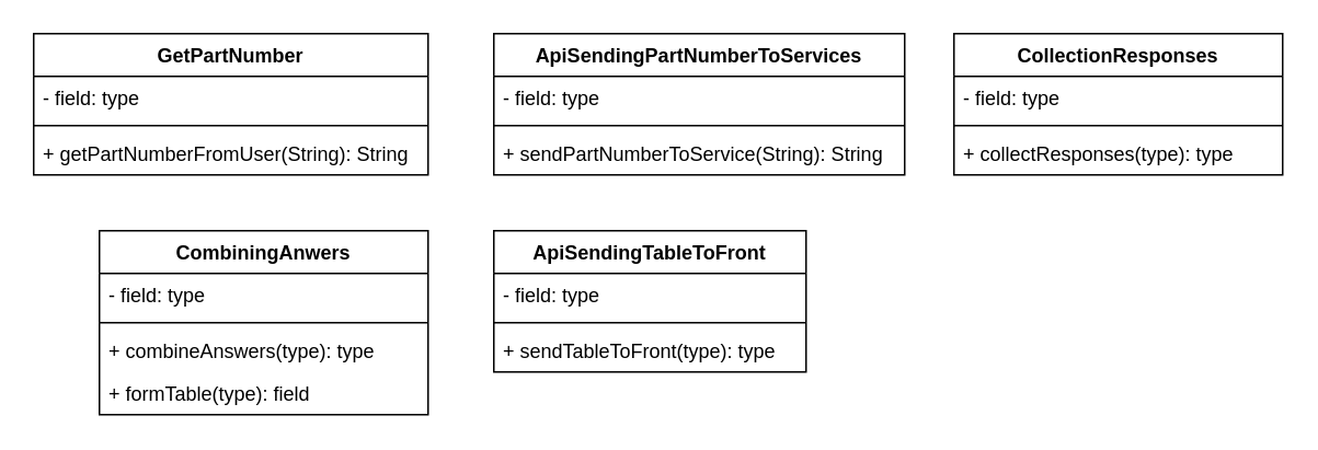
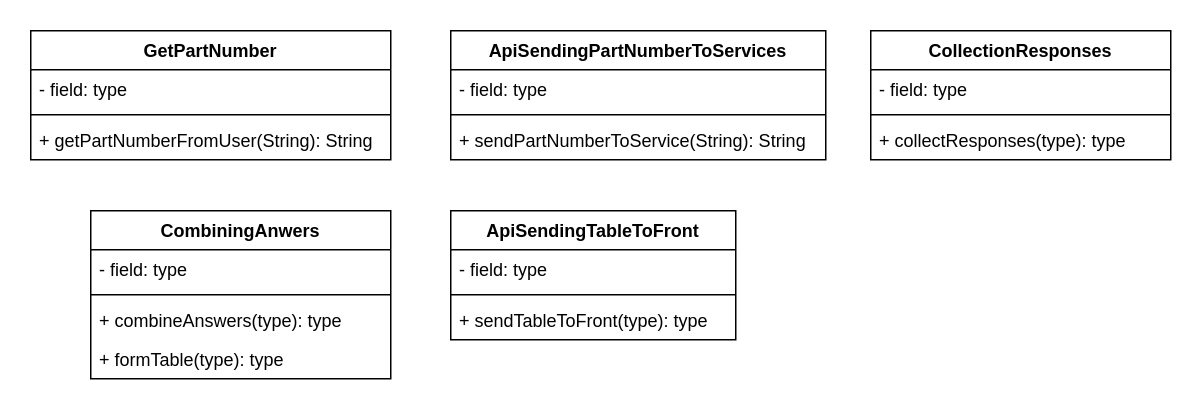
- <mxCell id="18" value="+ formTable(type): field" style="text;strokeColor=none;fillColor=none;align=left;verticalAlign=top;spacingLeft=4;spacingRight=4;overflow=hidden;rotatable=0;points=[[0,0.5],[1,0.5]];portConstraint=eastwest;whiteSpace=wrap;html=1;" vertex="1" parent="14"><mxGeometry y="86" width="200" height="26" as="geometry" /></mxCell>
+ <mxCell id="18" value="+ formTable(type): type" style="text;strokeColor=none;fillColor=none;align=left;verticalAlign=top;spacingLeft=4;spacingRight=4;overflow=hidden;rotatable=0;points=[[0,0.5],[1,0.5]];portConstraint=eastwest;whiteSpace=wrap;html=1;" vertex="1" parent="14"><mxGeometry y="86" width="200" height="26" as="geometry" /></mxCell>
